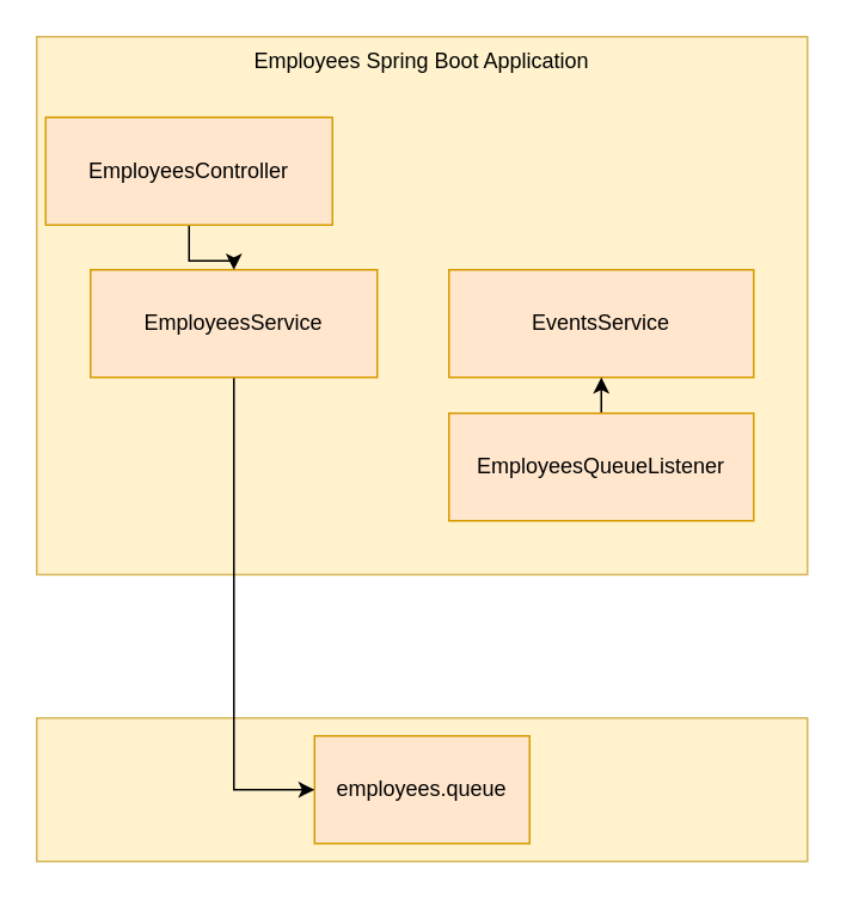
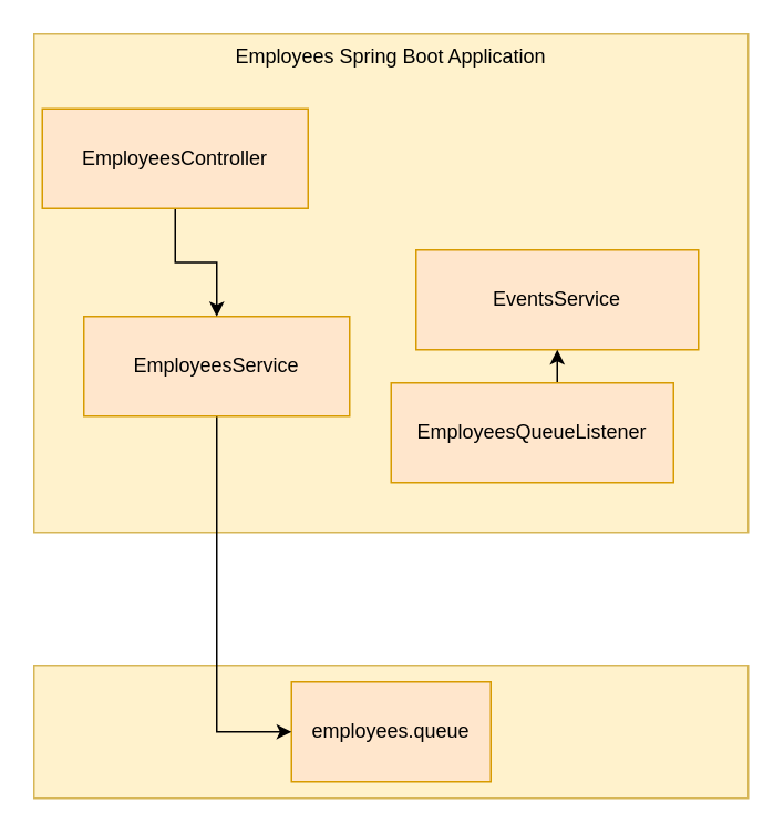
- <mxCell id="6" value="EmployeesService" style="rounded=0;whiteSpace=wrap;html=1;fillColor=#ffe6cc;strokeColor=#d79b00;" vertex="1" parent="1"><mxGeometry x="50" y="150" width="160" height="60" as="geometry" /></mxCell>
+ <mxCell id="6" value="EmployeesService" style="rounded=0;whiteSpace=wrap;html=1;fillColor=#ffe6cc;strokeColor=#d79b00;" vertex="1" parent="1"><mxGeometry x="50" y="190" width="160" height="60" as="geometry" /></mxCell>
- <mxCell id="11" value="EmployeesQueueListener" style="rounded=0;whiteSpace=wrap;html=1;fillColor=#ffe6cc;strokeColor=#d79b00;" vertex="1" parent="1"><mxGeometry x="250" y="230" width="170" height="60" as="geometry" /></mxCell>
+ <mxCell id="11" value="EmployeesQueueListener" style="rounded=0;whiteSpace=wrap;html=1;fillColor=#ffe6cc;strokeColor=#d79b00;" vertex="1" parent="1"><mxGeometry x="235" y="230" width="170" height="60" as="geometry" /></mxCell>
